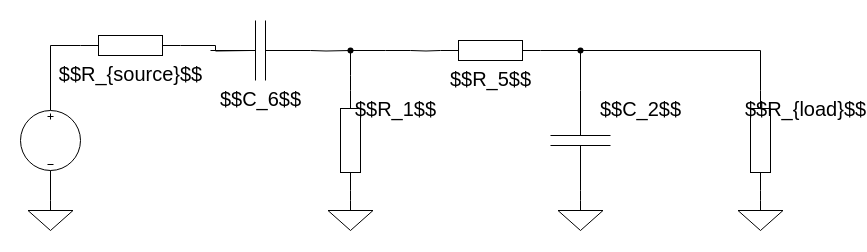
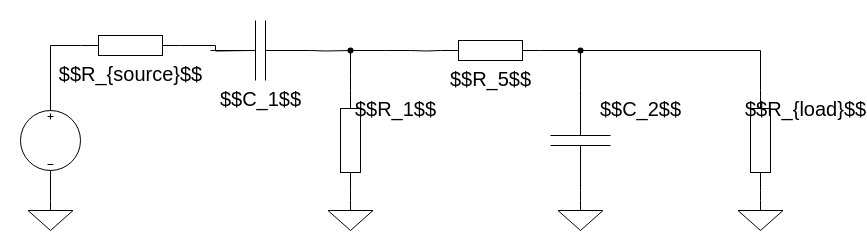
- <mxCell id="17" value="$$C_6$$" style="pointerEvents=1;verticalLabelPosition=bottom;shadow=0;dashed=0;align=center;html=1;verticalAlign=top;shape=mxgraph.electrical.capacitors.capacitor_1;fontSize=20;" vertex="1" parent="1"><mxGeometry x="210" y="20" width="100" height="60" as="geometry" /></mxCell>
+ <mxCell id="17" value="$$C_1$$" style="pointerEvents=1;verticalLabelPosition=bottom;shadow=0;dashed=0;align=center;html=1;verticalAlign=top;shape=mxgraph.electrical.capacitors.capacitor_1;fontSize=20;" vertex="1" parent="1"><mxGeometry x="210" y="20" width="100" height="60" as="geometry" /></mxCell>
